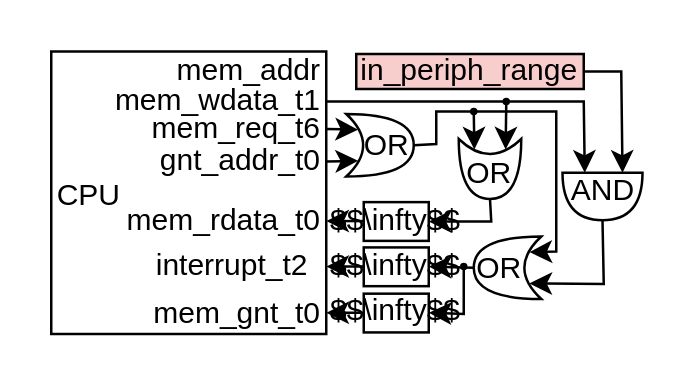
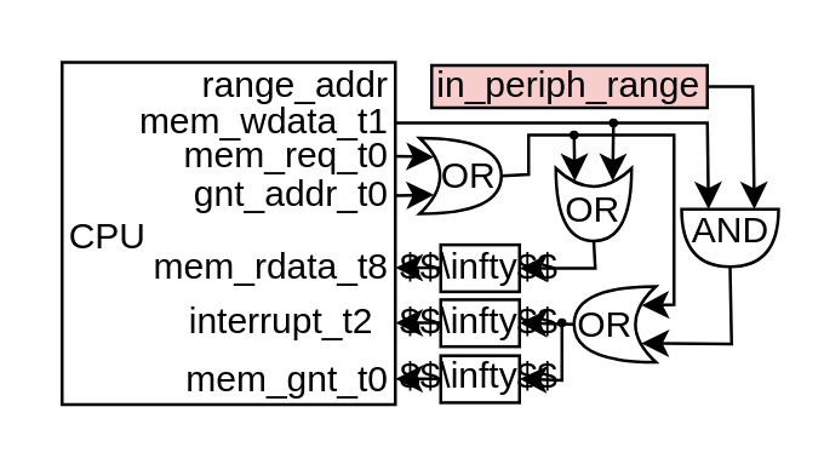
- <mxCell id="13" value="mem_addr" style="text;html=1;align=right;verticalAlign=middle;whiteSpace=wrap;rounded=0;" parent="1" vertex="1"><mxGeometry x="50" y="23" width="80" height="10" as="geometry" /></mxCell>
+ <mxCell id="13" value="range_addr" style="text;html=1;align=right;verticalAlign=middle;whiteSpace=wrap;rounded=0;" parent="1" vertex="1"><mxGeometry x="50" y="23" width="80" height="10" as="geometry" /></mxCell>
- <mxCell id="3" value="mem_req_t6" style="text;html=1;align=right;verticalAlign=middle;whiteSpace=wrap;rounded=0;" parent="1" vertex="1"><mxGeometry x="60" y="46" width="70" height="10" as="geometry" /></mxCell>
+ <mxCell id="3" value="mem_req_t0" style="text;html=1;align=right;verticalAlign=middle;whiteSpace=wrap;rounded=0;" parent="1" vertex="1"><mxGeometry x="60" y="46" width="70" height="10" as="geometry" /></mxCell>
- <mxCell id="7" value="mem_rdata_t0" style="text;html=1;align=right;verticalAlign=middle;whiteSpace=wrap;rounded=0;" parent="1" vertex="1"><mxGeometry x="40" y="83" width="90" height="10" as="geometry" /></mxCell>
+ <mxCell id="7" value="mem_rdata_t8" style="text;html=1;align=right;verticalAlign=middle;whiteSpace=wrap;rounded=0;" parent="1" vertex="1"><mxGeometry x="40" y="83" width="90" height="10" as="geometry" /></mxCell>
